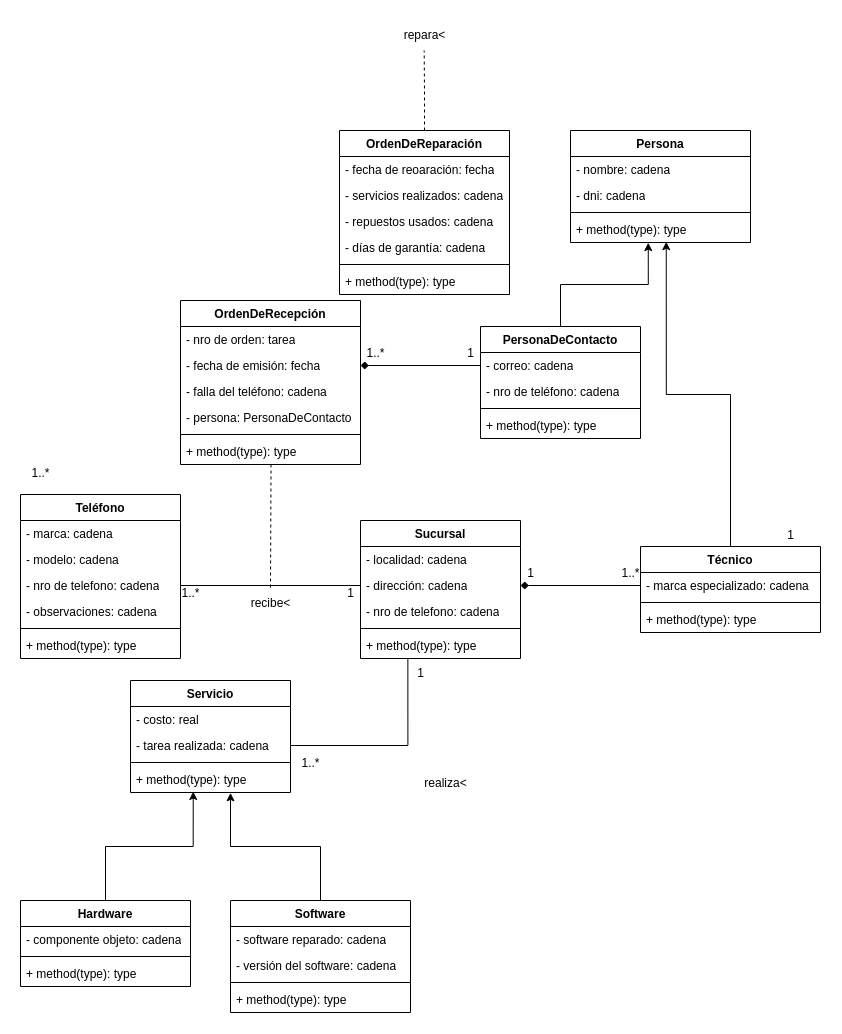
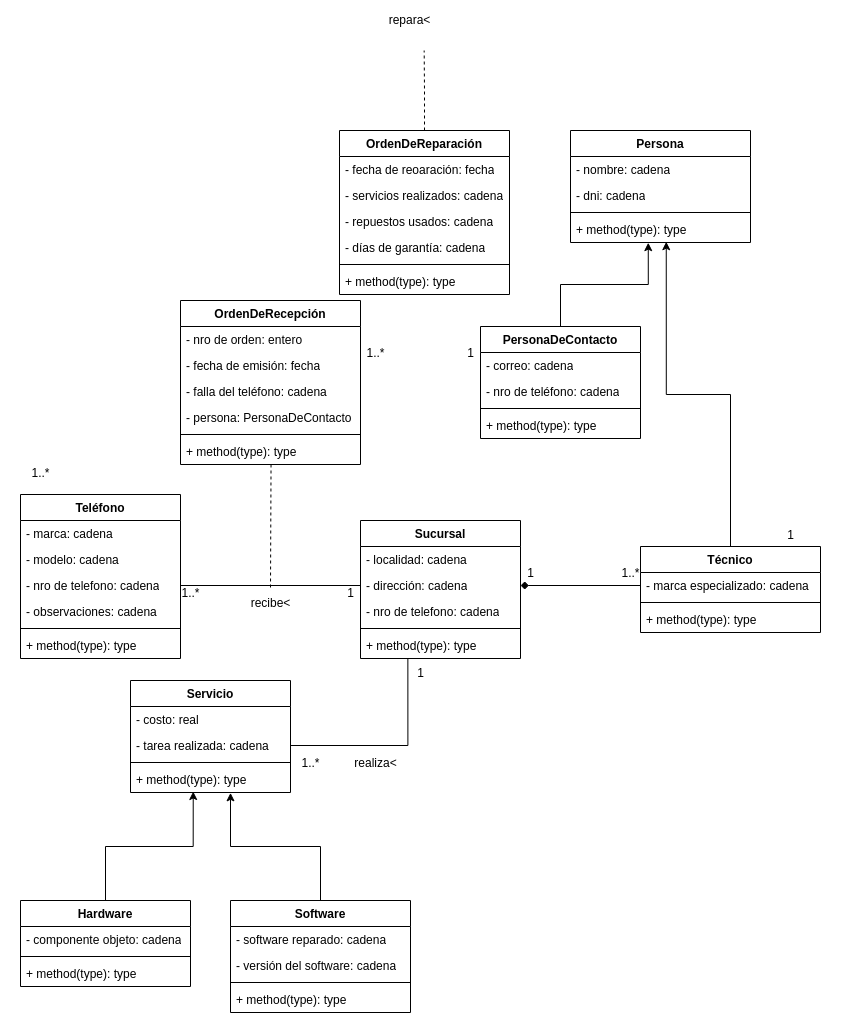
- <mxCell id="73" value="repara&amp;lt;" style="text;html=1;align=center;verticalAlign=middle;resizable=0;points=[];autosize=1;strokeColor=none;fillColor=none;" vertex="1" parent="1"><mxGeometry x="389" y="20" width="70" height="30" as="geometry" /></mxCell>
+ <mxCell id="73" value="repara&amp;lt;" style="text;html=1;align=center;verticalAlign=middle;resizable=0;points=[];autosize=1;strokeColor=none;fillColor=none;" vertex="1" parent="1"><mxGeometry x="374" y="5" width="70" height="30" as="geometry" /></mxCell>
- <mxCell id="16" value="- nro de orden: tarea" style="text;strokeColor=none;fillColor=none;align=left;verticalAlign=top;spacingLeft=4;spacingRight=4;overflow=hidden;rotatable=0;points=[[0,0.5],[1,0.5]];portConstraint=eastwest;whiteSpace=wrap;html=1;" vertex="1" parent="15"><mxGeometry y="26" width="180" height="26" as="geometry" /></mxCell>
+ <mxCell id="16" value="- nro de orden: entero" style="text;strokeColor=none;fillColor=none;align=left;verticalAlign=top;spacingLeft=4;spacingRight=4;overflow=hidden;rotatable=0;points=[[0,0.5],[1,0.5]];portConstraint=eastwest;whiteSpace=wrap;html=1;" vertex="1" parent="15"><mxGeometry y="26" width="180" height="26" as="geometry" /></mxCell>
- <mxCell id="58" style="edgeStyle=orthogonalEdgeStyle;rounded=0;orthogonalLoop=1;jettySize=auto;html=1;exitX=0;exitY=0.5;exitDx=0;exitDy=0;entryX=1;entryY=0.5;entryDx=0;entryDy=0;endArrow=diamond;endFill=1;" edge="1" parent="1" source="24" target="17"><mxGeometry relative="1" as="geometry" /></mxCell>
- <mxCell id="76" value="realiza&amp;lt;" style="text;html=1;align=center;verticalAlign=middle;resizable=0;points=[];autosize=1;strokeColor=none;fillColor=none;" vertex="1" parent="1"><mxGeometry x="410" y="768" width="70" height="30" as="geometry" /></mxCell>
+ <mxCell id="76" value="realiza&amp;lt;" style="text;html=1;align=center;verticalAlign=middle;resizable=0;points=[];autosize=1;strokeColor=none;fillColor=none;" vertex="1" parent="1"><mxGeometry x="340" y="748" width="70" height="30" as="geometry" /></mxCell>
